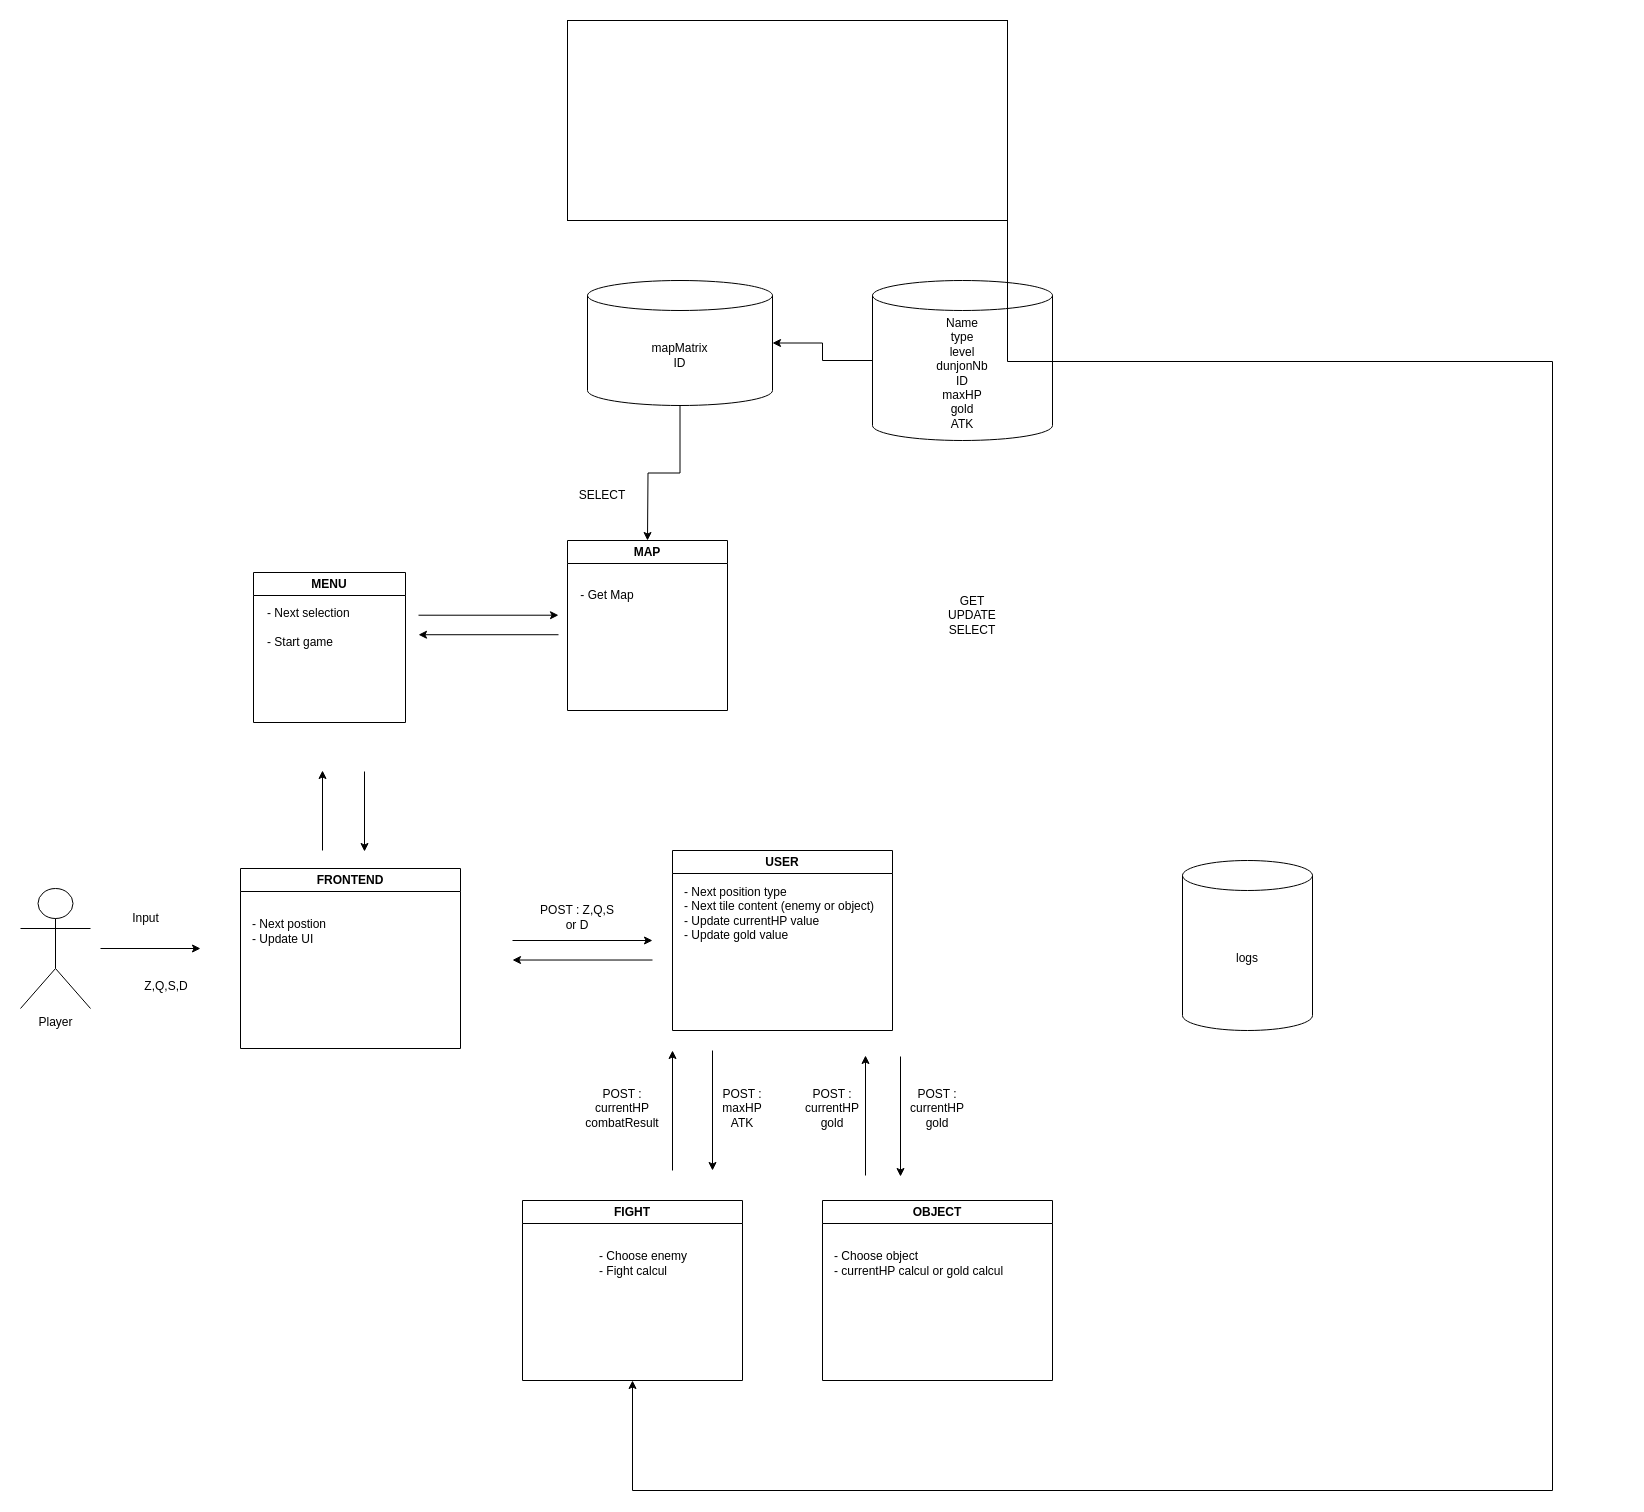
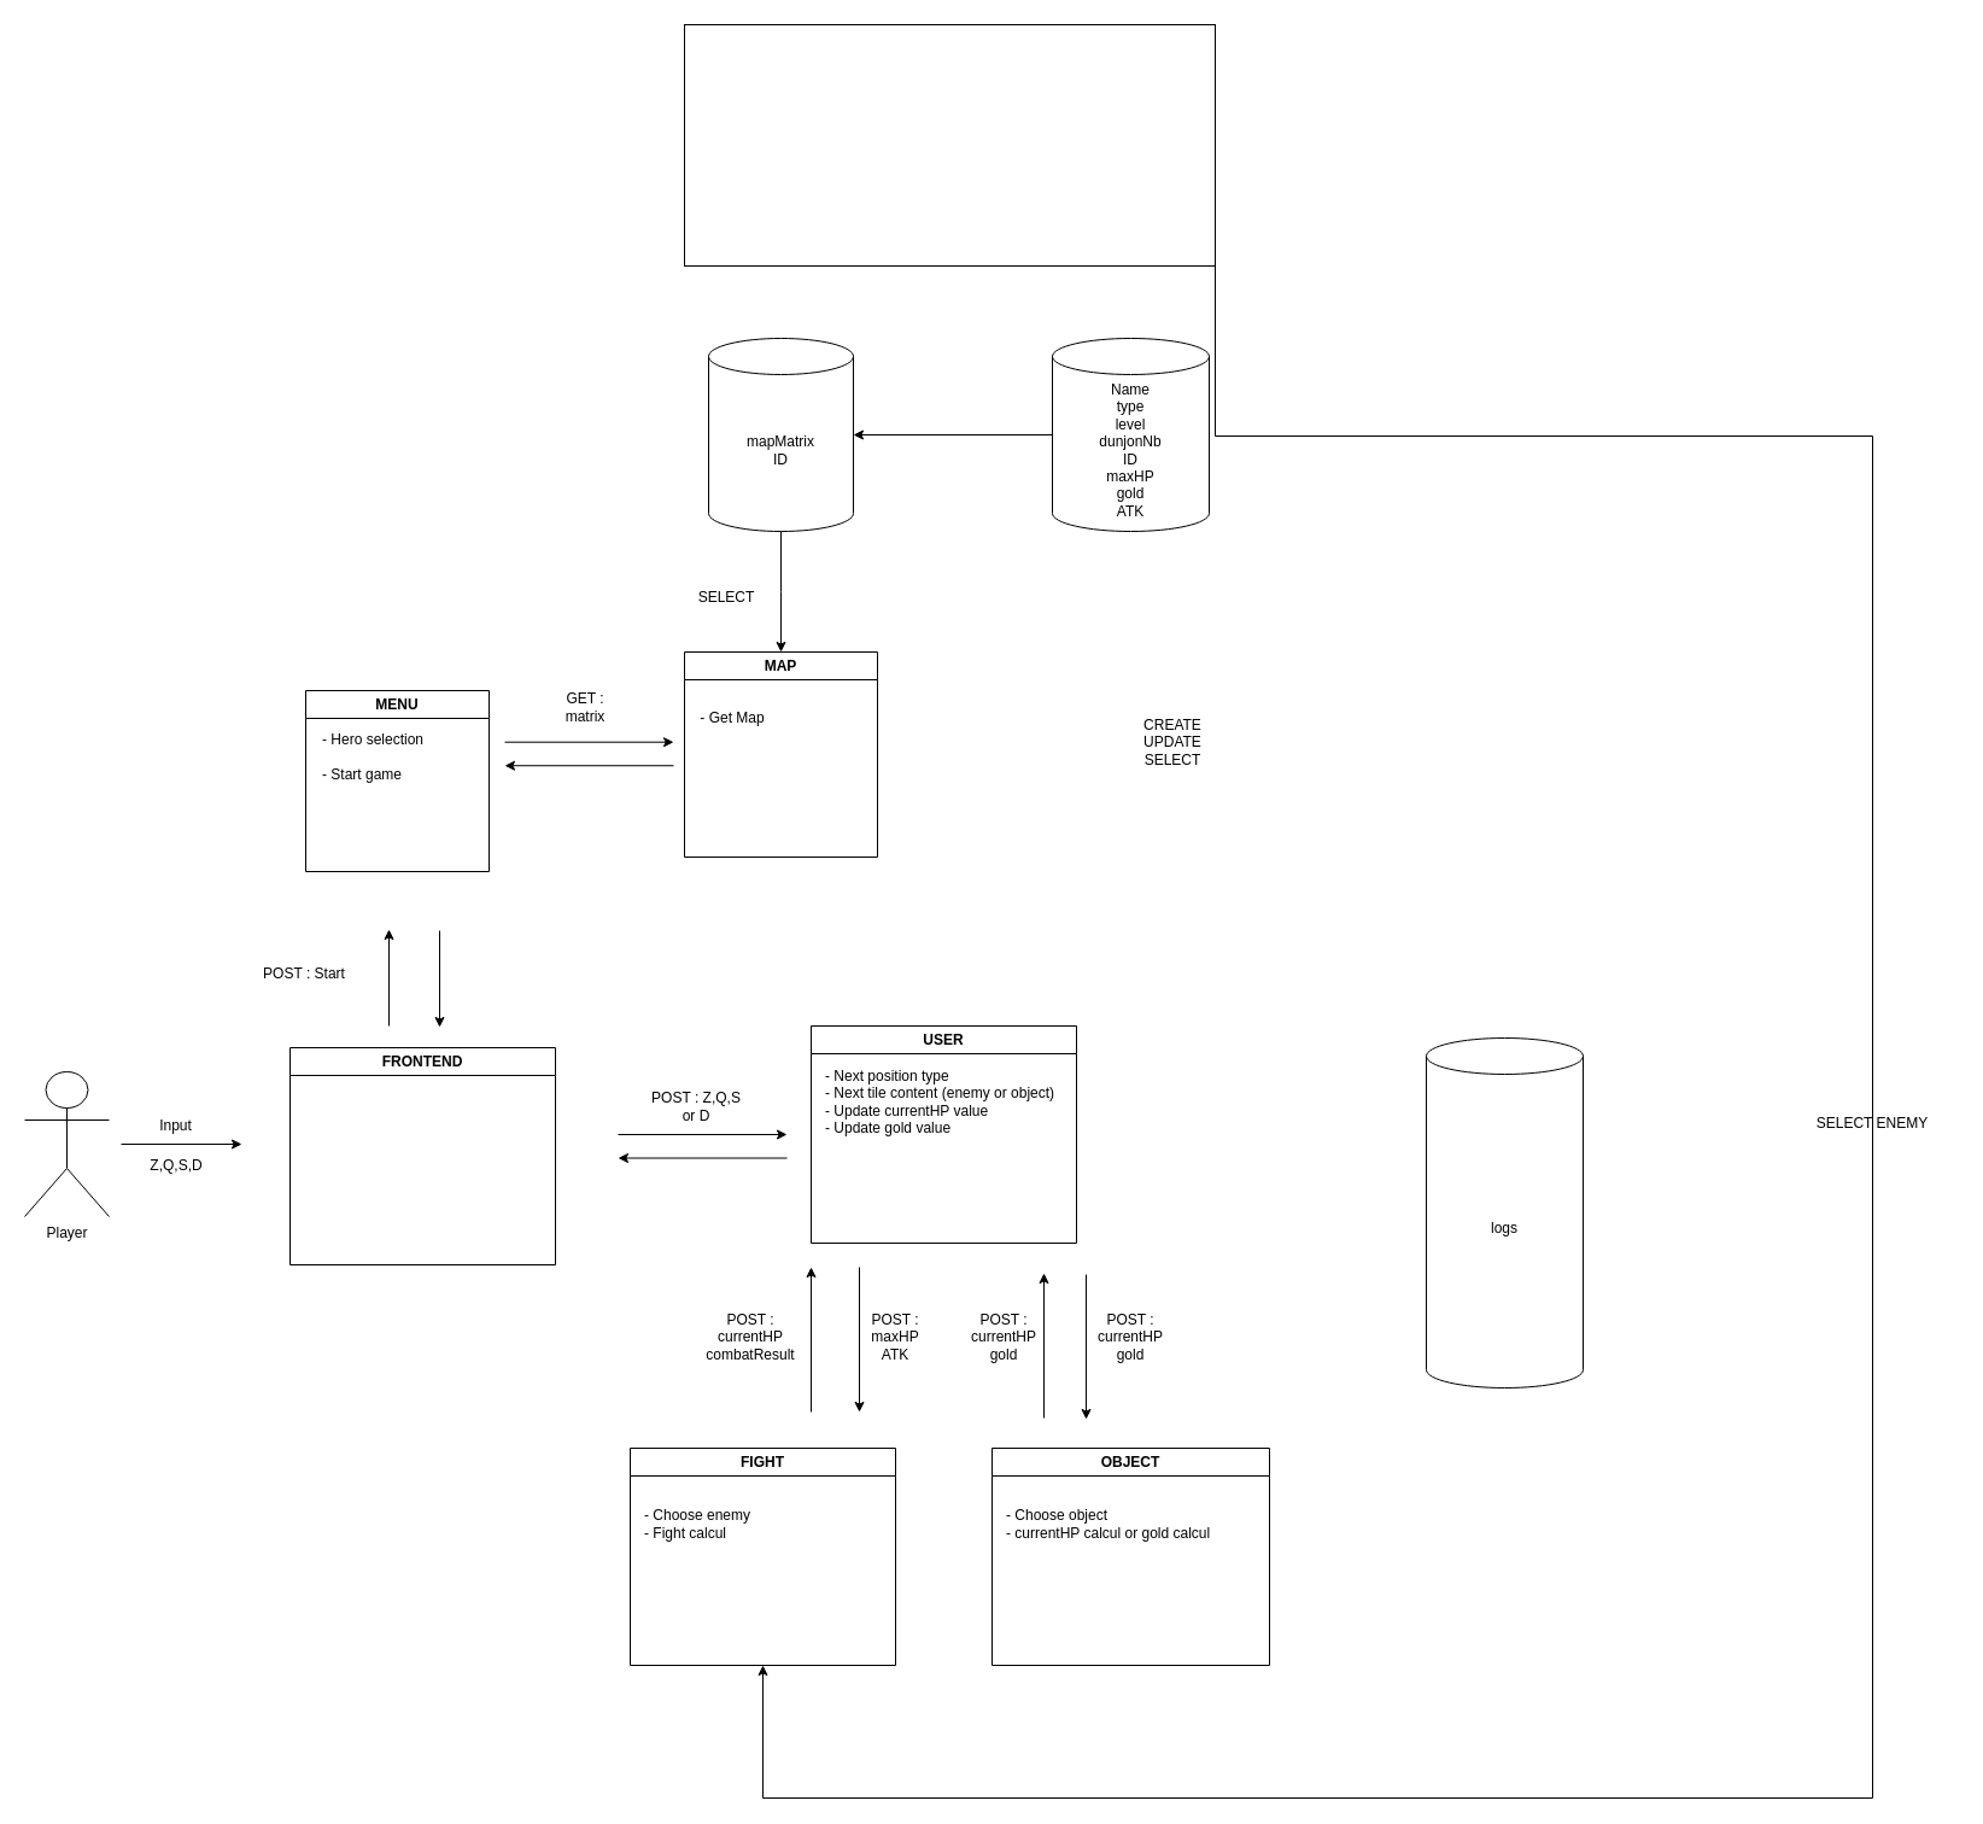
- <mxCell id="5" value="&lt;div&gt;mapMatrix&lt;/div&gt;&lt;div&gt;ID&lt;br&gt;&lt;/div&gt;" style="shape=cylinder3;whiteSpace=wrap;html=1;boundedLbl=1;backgroundOutline=1;size=15;" vertex="1" parent="1"><mxGeometry x="587" y="280" width="185" height="125" as="geometry" /></mxCell>
+ <mxCell id="5" value="&lt;div&gt;mapMatrix&lt;/div&gt;&lt;div&gt;ID&lt;br&gt;&lt;/div&gt;" style="shape=cylinder3;whiteSpace=wrap;html=1;boundedLbl=1;backgroundOutline=1;size=15;" vertex="1" parent="1"><mxGeometry x="587" y="280" width="120" height="160" as="geometry" /></mxCell>
- <mxCell id="3" value="&lt;div&gt;Name&lt;/div&gt;&lt;div&gt;type&lt;br&gt;&lt;/div&gt;&lt;div&gt;level&lt;/div&gt;&lt;div&gt;dunjonNb&lt;br&gt;&lt;/div&gt;&lt;div&gt;ID&lt;/div&gt;&lt;div&gt;maxHP&lt;/div&gt;&lt;div&gt;gold&lt;/div&gt;&lt;div&gt;ATK&lt;br&gt;&lt;/div&gt;" style="shape=cylinder3;whiteSpace=wrap;html=1;boundedLbl=1;backgroundOutline=1;size=15;" parent="1" vertex="1"><mxGeometry x="872" y="280" width="180" height="160" as="geometry" /></mxCell>
+ <mxCell id="3" value="&lt;div&gt;Name&lt;/div&gt;&lt;div&gt;type&lt;br&gt;&lt;/div&gt;&lt;div&gt;level&lt;/div&gt;&lt;div&gt;dunjonNb&lt;br&gt;&lt;/div&gt;&lt;div&gt;ID&lt;/div&gt;&lt;div&gt;maxHP&lt;/div&gt;&lt;div&gt;gold&lt;/div&gt;&lt;div&gt;ATK&lt;br&gt;&lt;/div&gt;" style="shape=cylinder3;whiteSpace=wrap;html=1;boundedLbl=1;backgroundOutline=1;size=15;" parent="1" vertex="1"><mxGeometry x="872" y="280" width="130" height="160" as="geometry" /></mxCell>
+ <mxCell id="44" value="GET : matrix" style="text;html=1;align=center;verticalAlign=middle;whiteSpace=wrap;rounded=0;" vertex="1" parent="1"><mxGeometry x="455" y="571" width="60" height="30" as="geometry" /></mxCell>
- <mxCell id="6" value="&lt;div&gt;GET&lt;/div&gt;&lt;div&gt;UPDATE&lt;br&gt;SELECT&lt;/div&gt;" style="text;html=1;align=center;verticalAlign=middle;whiteSpace=wrap;rounded=0;" vertex="1" parent="1"><mxGeometry x="942" y="600" width="60" height="30" as="geometry" /></mxCell>
+ <mxCell id="6" value="&lt;div&gt;CREATE&lt;/div&gt;&lt;div&gt;UPDATE&lt;br&gt;SELECT&lt;/div&gt;" style="text;html=1;align=center;verticalAlign=middle;whiteSpace=wrap;rounded=0;" vertex="1" parent="1"><mxGeometry x="942" y="600" width="60" height="30" as="geometry" /></mxCell>
- <mxCell id="38" value="&lt;div align=&quot;left&quot;&gt;- Next selection&lt;/div&gt;&lt;div&gt;&lt;br&gt;&lt;/div&gt;&lt;div&gt;- Start game&lt;br&gt;&lt;/div&gt;" style="text;html=1;align=left;verticalAlign=middle;whiteSpace=wrap;rounded=0;" vertex="1" parent="37"><mxGeometry x="12" y="40" width="168" height="30" as="geometry" /></mxCell>
+ <mxCell id="38" value="&lt;div align=&quot;left&quot;&gt;- Hero selection&lt;/div&gt;&lt;div&gt;&lt;br&gt;&lt;/div&gt;&lt;div&gt;- Start game&lt;br&gt;&lt;/div&gt;" style="text;html=1;align=left;verticalAlign=middle;whiteSpace=wrap;rounded=0;" vertex="1" parent="37"><mxGeometry x="12" y="40" width="168" height="30" as="geometry" /></mxCell>
+ <mxCell id="39" value="POST : Start" style="text;html=1;align=center;verticalAlign=middle;whiteSpace=wrap;rounded=0;" vertex="1" parent="1"><mxGeometry x="212" y="790" width="80" height="33" as="geometry" /></mxCell>
- <mxCell id="10" value="Input" style="text;html=1;align=center;verticalAlign=middle;resizable=0;points=[];autosize=1;strokeColor=none;fillColor=none;" vertex="1" parent="1"><mxGeometry x="120" y="903" width="50" height="30" as="geometry" /></mxCell>
+ <mxCell id="10" value="Input" style="text;html=1;align=center;verticalAlign=middle;resizable=0;points=[];autosize=1;strokeColor=none;fillColor=none;" vertex="1" parent="1"><mxGeometry x="120" y="918" width="50" height="30" as="geometry" /></mxCell>
+ <mxCell id="36" value="&lt;div&gt;SELECT ENEMY&lt;br&gt;&lt;/div&gt;" style="text;html=1;align=center;verticalAlign=middle;whiteSpace=wrap;rounded=0;" vertex="1" parent="1"><mxGeometry x="1482" y="901.5" width="140" height="58.5" as="geometry" /></mxCell>
- <mxCell id="28" value="&lt;div align=&quot;left&quot;&gt;- Next postion&lt;br&gt;&lt;/div&gt;&lt;div align=&quot;left&quot;&gt;- Update UI&lt;br&gt;&lt;/div&gt;" style="text;html=1;align=left;verticalAlign=middle;resizable=0;points=[];autosize=1;strokeColor=none;fillColor=none;" vertex="1" parent="27"><mxGeometry x="10" y="43" width="100" height="40" as="geometry" /></mxCell>
- <mxCell id="20" value="logs" style="shape=cylinder3;whiteSpace=wrap;html=1;boundedLbl=1;backgroundOutline=1;size=15;" parent="1" vertex="1"><mxGeometry x="1182" y="860" width="130" height="170" as="geometry" /></mxCell>
+ <mxCell id="20" value="logs" style="shape=cylinder3;whiteSpace=wrap;html=1;boundedLbl=1;backgroundOutline=1;size=15;" parent="1" vertex="1"><mxGeometry x="1182" y="860" width="130" height="290" as="geometry" /></mxCell>
- <mxCell id="11" value="Z,Q,S,D" style="text;html=1;align=center;verticalAlign=middle;whiteSpace=wrap;rounded=0;" vertex="1" parent="1"><mxGeometry x="136" y="971" width="60" height="30" as="geometry" /></mxCell>
+ <mxCell id="11" value="Z,Q,S,D" style="text;html=1;align=center;verticalAlign=middle;whiteSpace=wrap;rounded=0;" vertex="1" parent="1"><mxGeometry x="116" y="951" width="60" height="30" as="geometry" /></mxCell>
- <mxCell id="19" value="&lt;div&gt;- Choose enemy&lt;/div&gt;&lt;div&gt;- Fight calcul &lt;br&gt;&lt;/div&gt;" style="text;html=1;align=left;verticalAlign=middle;resizable=0;points=[];autosize=1;strokeColor=none;fillColor=none;" vertex="1" parent="18"><mxGeometry x="75" y="43" width="110" height="40" as="geometry" /></mxCell>
+ <mxCell id="19" value="&lt;div&gt;- Choose enemy&lt;/div&gt;&lt;div&gt;- Fight calcul &lt;br&gt;&lt;/div&gt;" style="text;html=1;align=left;verticalAlign=middle;resizable=0;points=[];autosize=1;strokeColor=none;fillColor=none;" vertex="1" parent="18"><mxGeometry x="10" y="43" width="110" height="40" as="geometry" /></mxCell>
